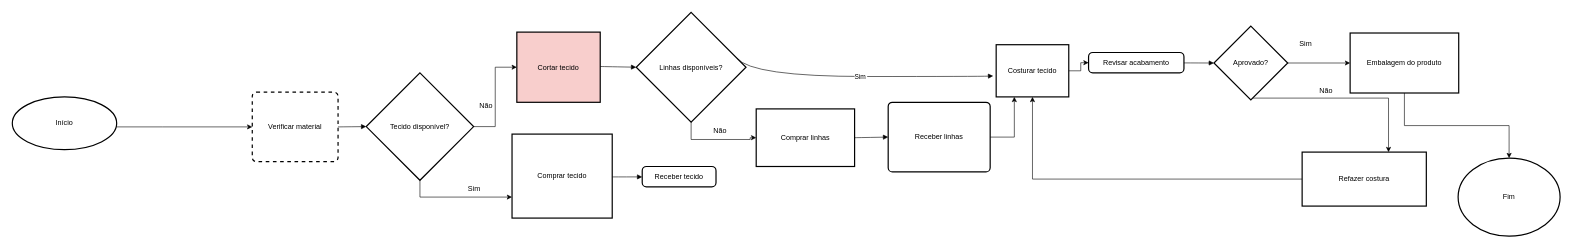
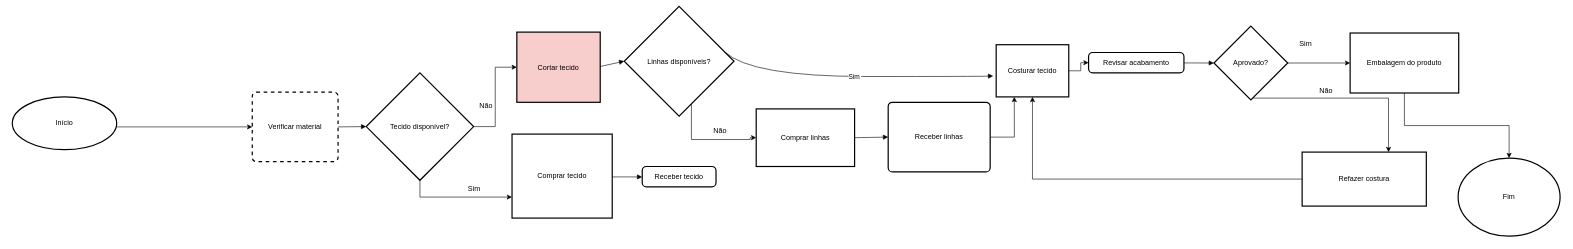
- <mxCell id="11" value="Linhas disponíveis?" style="rhombus;strokeWidth=2;whiteSpace=wrap;" parent="1" vertex="1"><mxGeometry x="1060" y="20" width="183" height="183" as="geometry" /></mxCell>
+ <mxCell id="11" value="Linhas disponíveis?" style="rhombus;strokeWidth=2;whiteSpace=wrap;" parent="1" vertex="1"><mxGeometry x="1040" y="10" width="183" height="183" as="geometry" /></mxCell>
